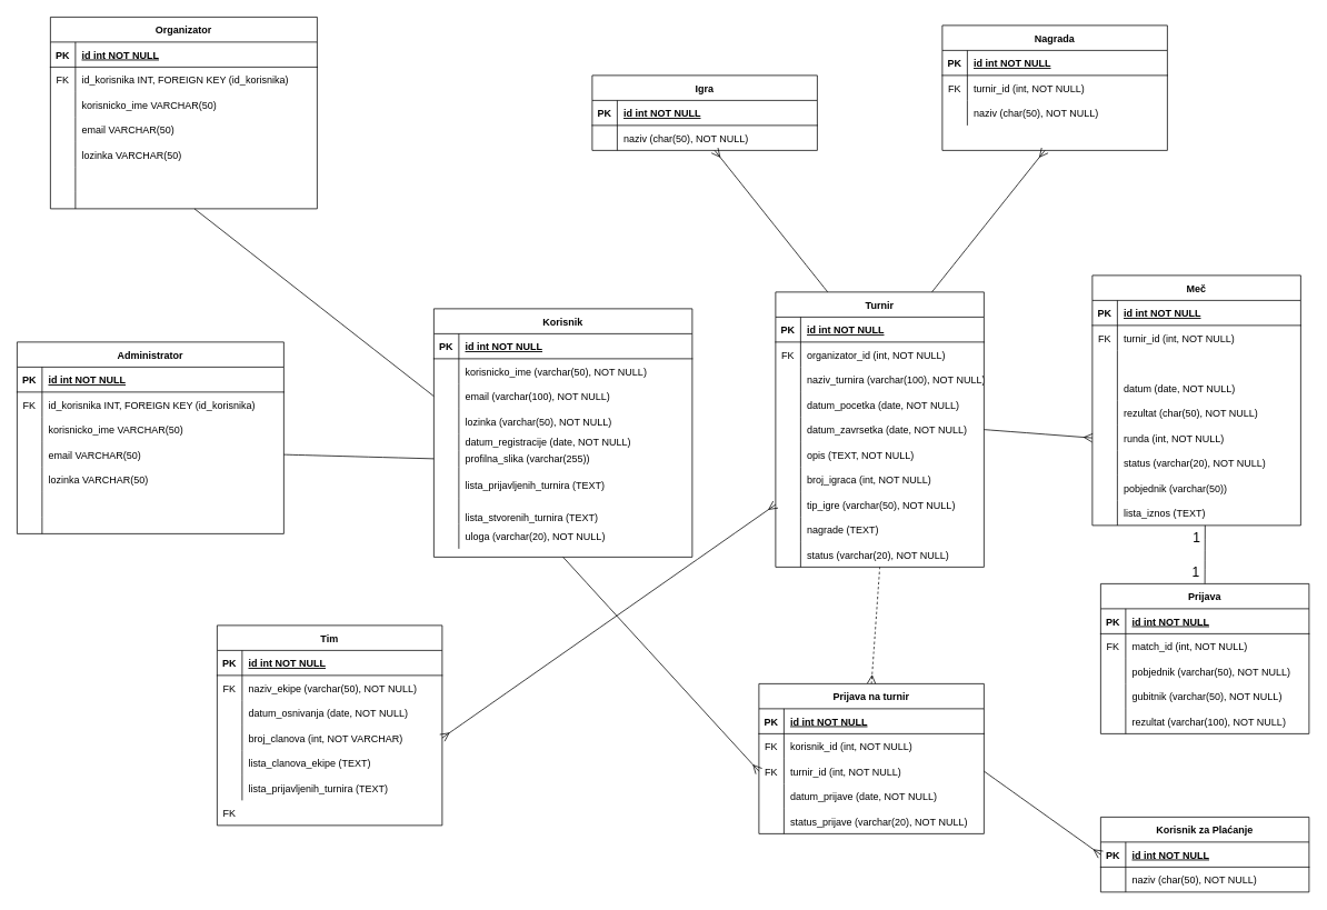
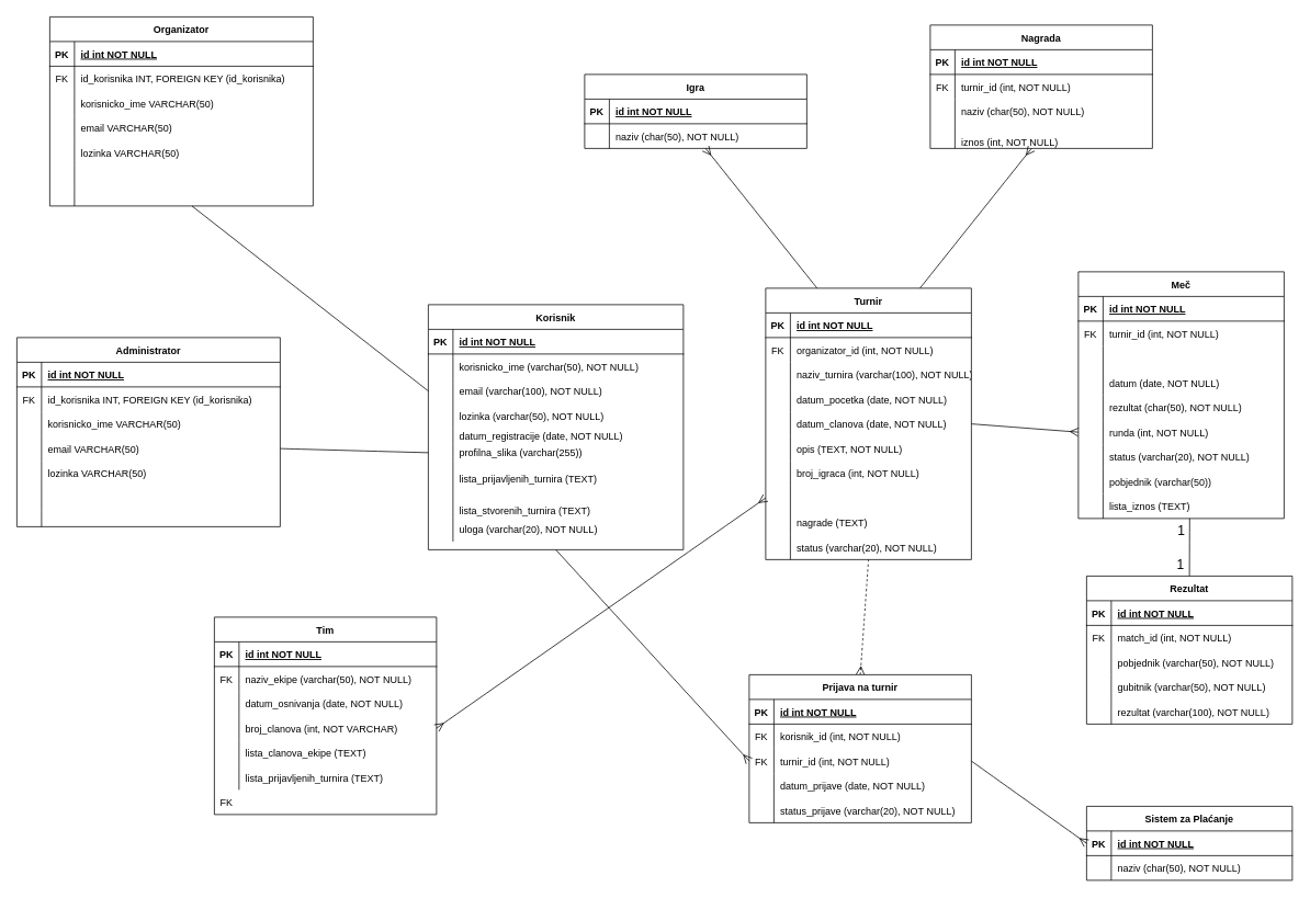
+ <mxCell id="163" value="&#10;iznos (int, NOT NULL)&#10;&#10;" style="shape=partialRectangle;overflow=hidden;connectable=0;fillColor=none;top=0;left=0;bottom=0;right=0;align=left;spacingLeft=6;" vertex="1" parent="161"><mxGeometry x="30" width="240" height="30" as="geometry"><mxRectangle width="240" height="30" as="alternateBounds" /></mxGeometry></mxCell>
- <mxCell id="19" value="datum_zavrsetka (date, NOT NULL)" style="shape=partialRectangle;overflow=hidden;connectable=0;fillColor=none;top=0;left=0;bottom=0;right=0;align=left;spacingLeft=6;" vertex="1" parent="17"><mxGeometry x="30" width="220" height="30" as="geometry"><mxRectangle width="220" height="30" as="alternateBounds" /></mxGeometry></mxCell>
+ <mxCell id="19" value="datum_clanova (date, NOT NULL)" style="shape=partialRectangle;overflow=hidden;connectable=0;fillColor=none;top=0;left=0;bottom=0;right=0;align=left;spacingLeft=6;" vertex="1" parent="17"><mxGeometry x="30" width="220" height="30" as="geometry"><mxRectangle width="220" height="30" as="alternateBounds" /></mxGeometry></mxCell>
- <mxCell id="28" value="tip_igre (varchar(50), NOT NULL)" style="shape=partialRectangle;overflow=hidden;connectable=0;fillColor=none;top=0;left=0;bottom=0;right=0;align=left;spacingLeft=6;" vertex="1" parent="26"><mxGeometry x="30" width="220" height="30" as="geometry"><mxRectangle width="220" height="30" as="alternateBounds" /></mxGeometry></mxCell>
- <mxCell id="101" value="Prijava" style="shape=table;startSize=30;container=1;collapsible=1;childLayout=tableLayout;fixedRows=1;rowLines=0;fontStyle=1;align=center;resizeLast=1;" vertex="1" parent="1"><mxGeometry x="1320" y="700" width="250" height="180" as="geometry" /></mxCell>
+ <mxCell id="101" value="Rezultat" style="shape=table;startSize=30;container=1;collapsible=1;childLayout=tableLayout;fixedRows=1;rowLines=0;fontStyle=1;align=center;resizeLast=1;" vertex="1" parent="1"><mxGeometry x="1320" y="700" width="250" height="180" as="geometry" /></mxCell>
- <mxCell id="164" value="Korisnik za Plaćanje" style="shape=table;startSize=30;container=1;collapsible=1;childLayout=tableLayout;fixedRows=1;rowLines=0;fontStyle=1;align=center;resizeLast=1;" vertex="1" parent="1"><mxGeometry x="1320" y="980" width="250" height="90" as="geometry" /></mxCell>
+ <mxCell id="164" value="Sistem za Plaćanje" style="shape=table;startSize=30;container=1;collapsible=1;childLayout=tableLayout;fixedRows=1;rowLines=0;fontStyle=1;align=center;resizeLast=1;" vertex="1" parent="1"><mxGeometry x="1320" y="980" width="250" height="90" as="geometry" /></mxCell>
